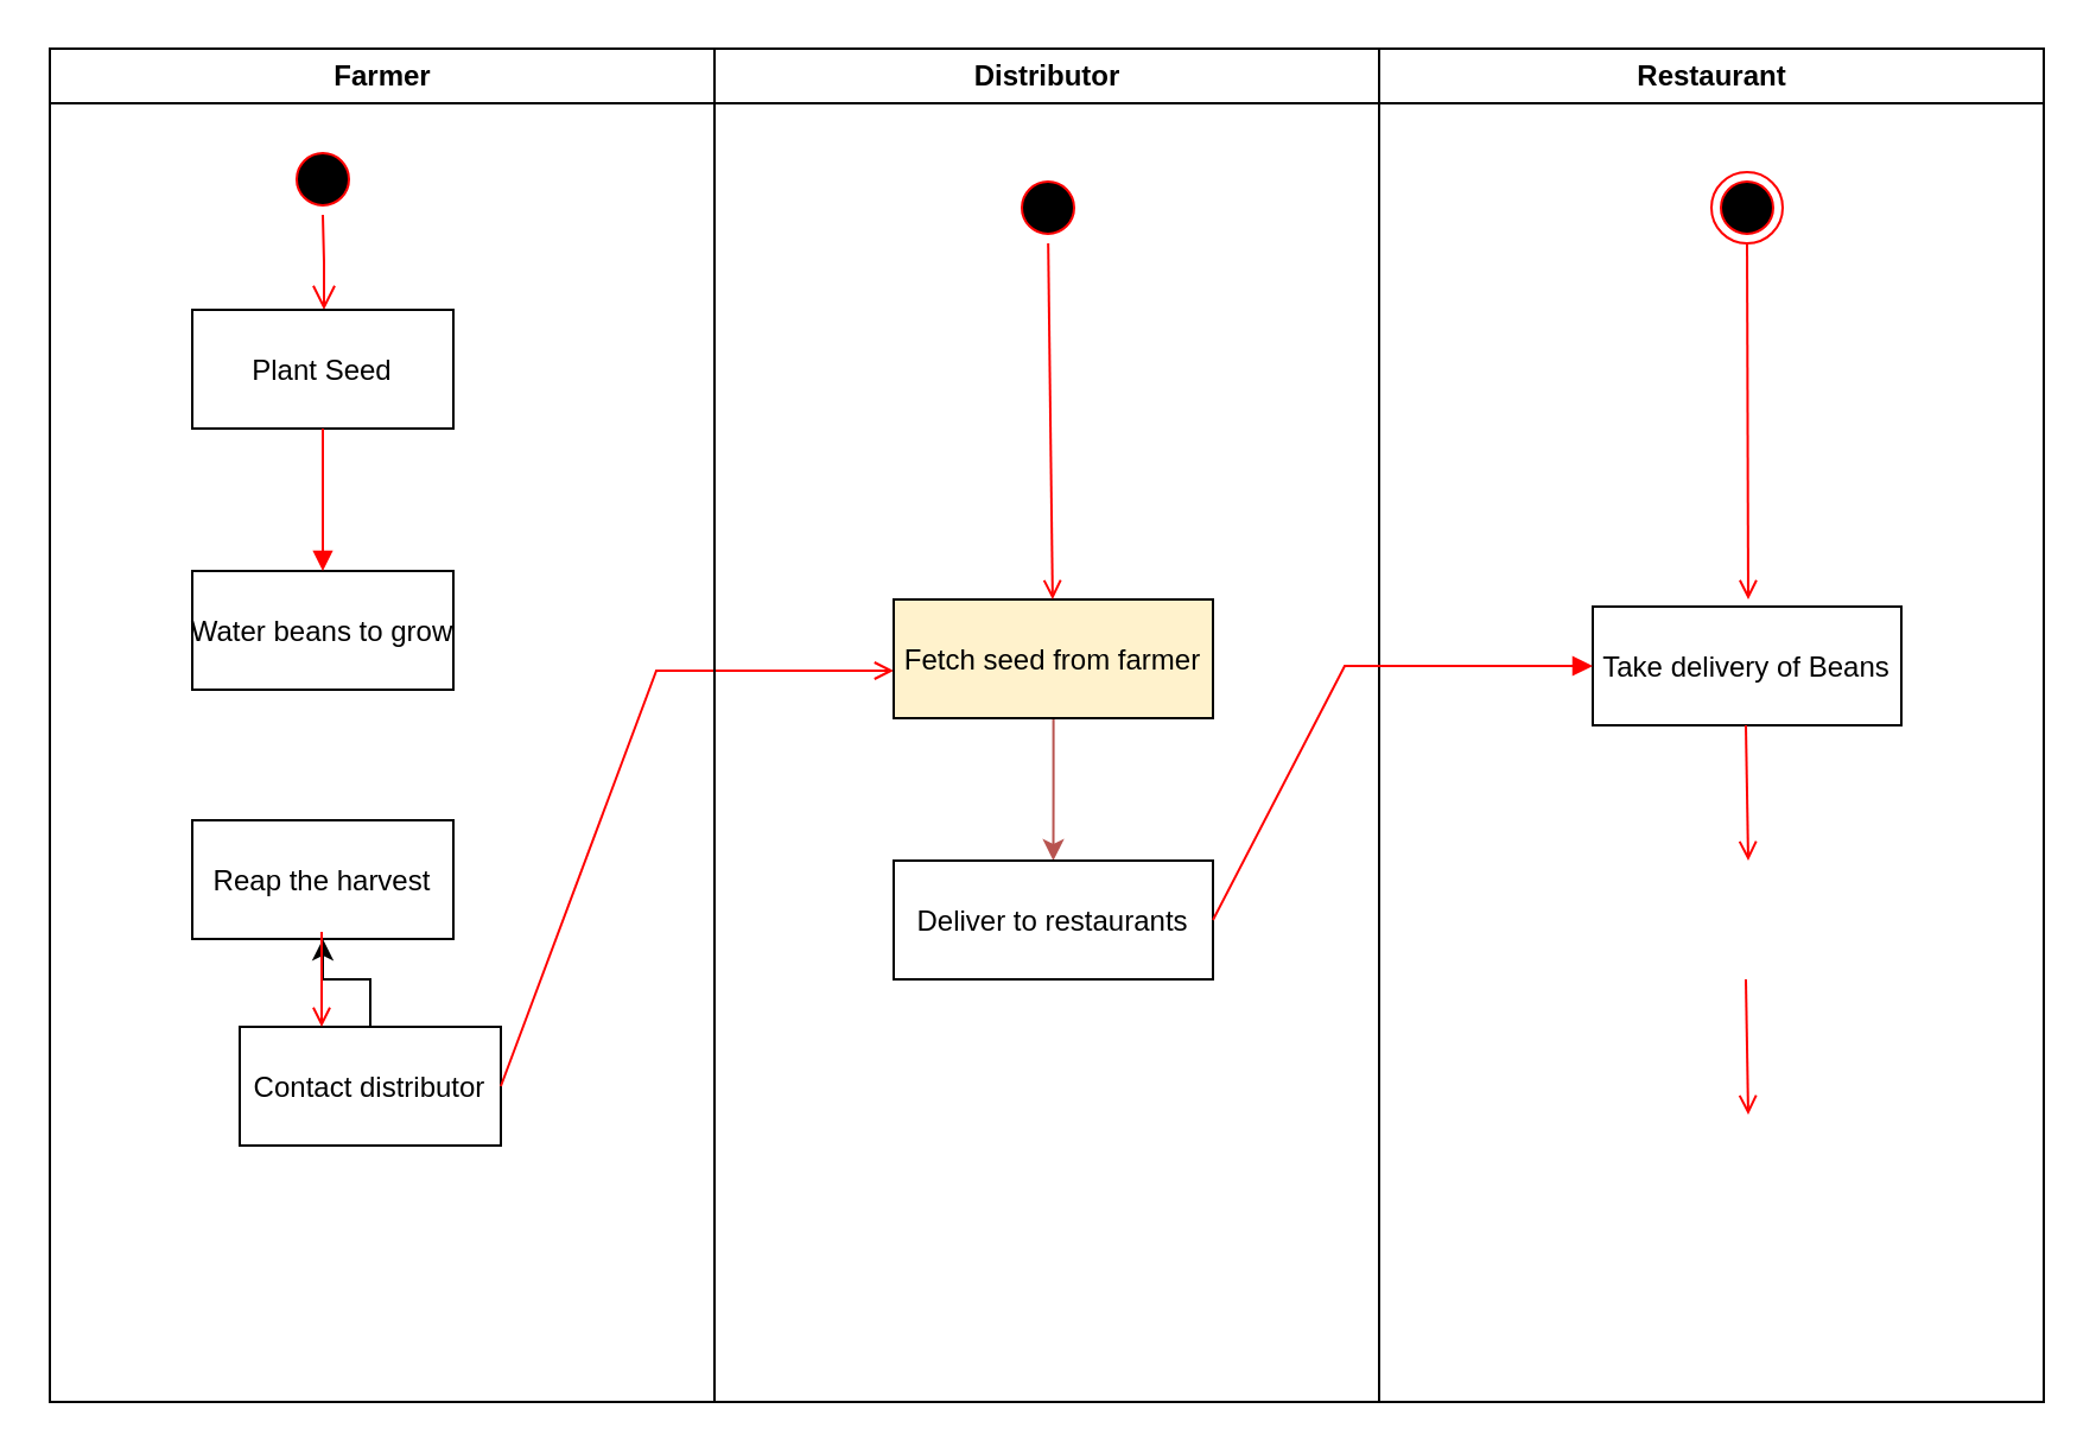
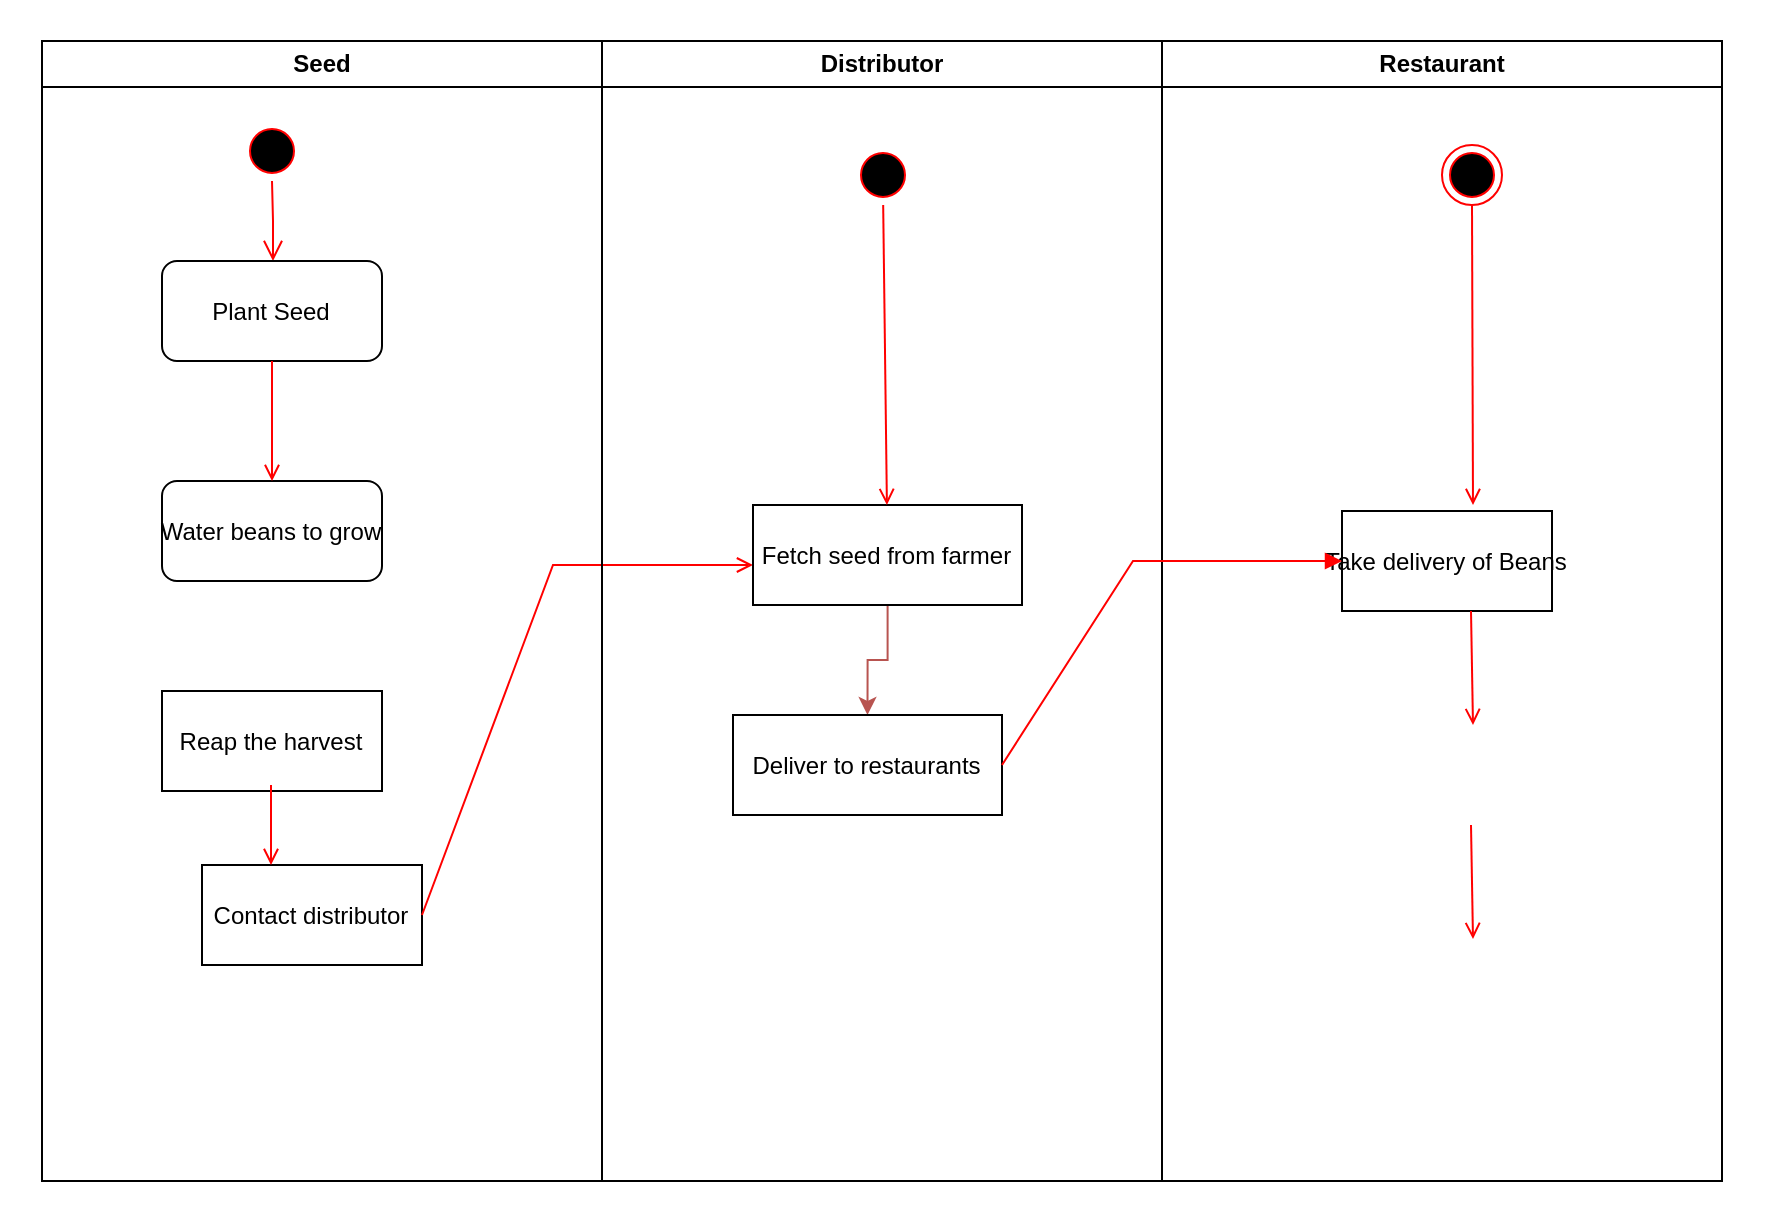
- <mxCell id="2" value="Farmer" style="swimlane;whiteSpace=wrap" parent="1" vertex="1"><mxGeometry x="20.5" y="20" width="280" height="570" as="geometry" /></mxCell>
+ <mxCell id="2" value="Seed" style="swimlane;whiteSpace=wrap" parent="1" vertex="1"><mxGeometry x="20.5" y="20" width="280" height="570" as="geometry" /></mxCell>
- <mxCell id="5" value="Plant Seed" style="" parent="2" vertex="1"><mxGeometry x="60" y="110" width="110" height="50" as="geometry" /></mxCell>
+ <mxCell id="5" value="Plant Seed" style="rounded=1;" parent="2" vertex="1"><mxGeometry x="60" y="110" width="110" height="50" as="geometry" /></mxCell>
- <mxCell id="7" value="" style="endArrow=block;strokeColor=#FF0000;endFill=1;rounded=0;" parent="2" source="5" target="6" edge="1"><mxGeometry relative="1" as="geometry" /></mxCell>
+ <mxCell id="7" value="" style="endArrow=open;strokeColor=#FF0000;endFill=1;rounded=0" parent="2" source="5" target="6" edge="1"><mxGeometry relative="1" as="geometry" /></mxCell>
- <mxCell id="6" value="Water beans to grow" style="" parent="2" vertex="1"><mxGeometry x="60" y="220" width="110" height="50" as="geometry" /></mxCell>
+ <mxCell id="6" value="Water beans to grow" style="rounded=1;" parent="2" vertex="1"><mxGeometry x="60" y="220" width="110" height="50" as="geometry" /></mxCell>
- <mxCell id="16" value="Fetch seed from farmer" style="fillColor=#fff2cc;" parent="13" vertex="1"><mxGeometry x="75.5" y="232" width="134.5" height="50" as="geometry" /></mxCell>
+ <mxCell id="16" value="Fetch seed from farmer" style="" parent="13" vertex="1"><mxGeometry x="75.5" y="232" width="134.5" height="50" as="geometry" /></mxCell>
- <mxCell id="20" value="Take delivery of Beans" style="" parent="19" vertex="1"><mxGeometry x="90" y="235" width="130" height="50" as="geometry" /></mxCell>
+ <mxCell id="20" value="Take delivery of Beans" style="" parent="19" vertex="1"><mxGeometry x="90" y="235" width="105" height="50" as="geometry" /></mxCell>
- <mxCell id="18" value="Deliver to restaurants" style="" vertex="1" parent="13"><mxGeometry x="75.5" y="342" width="134.5" height="50" as="geometry" /></mxCell>
+ <mxCell id="18" value="Deliver to restaurants" style="" vertex="1" parent="13"><mxGeometry x="65.5" y="337" width="134.5" height="50" as="geometry" /></mxCell>
- <mxCell id="9" value="" style="edgeStyle=orthogonalEdgeStyle;rounded=0;orthogonalLoop=1;jettySize=auto;html=1;" edge="1" parent="2" source="10" target="8"><mxGeometry relative="1" as="geometry" /></mxCell>
